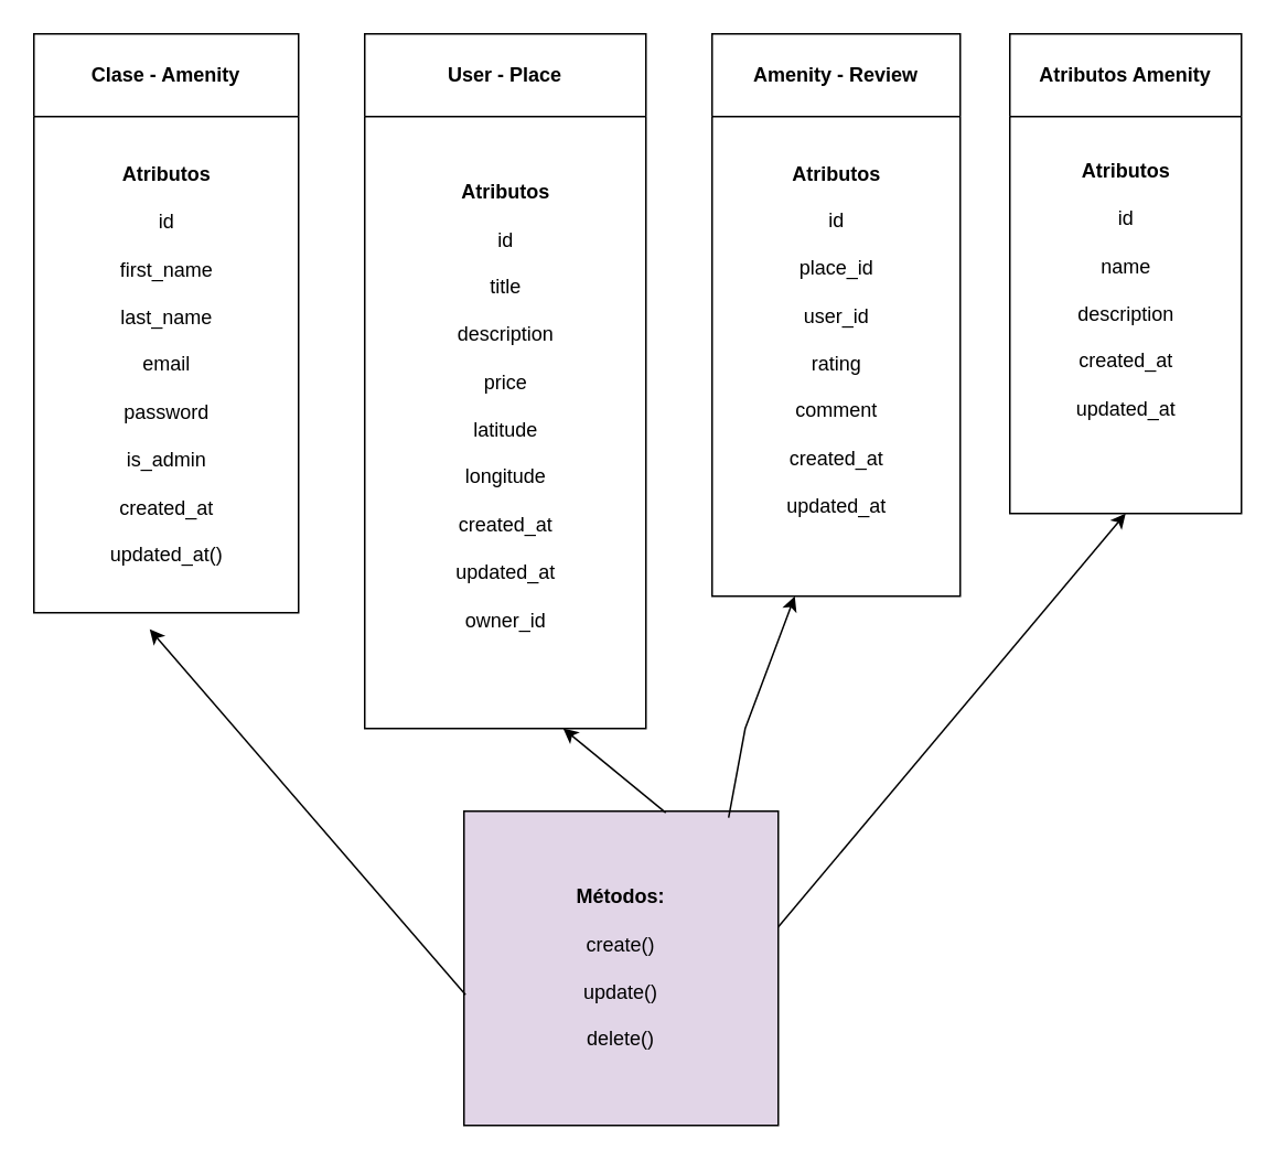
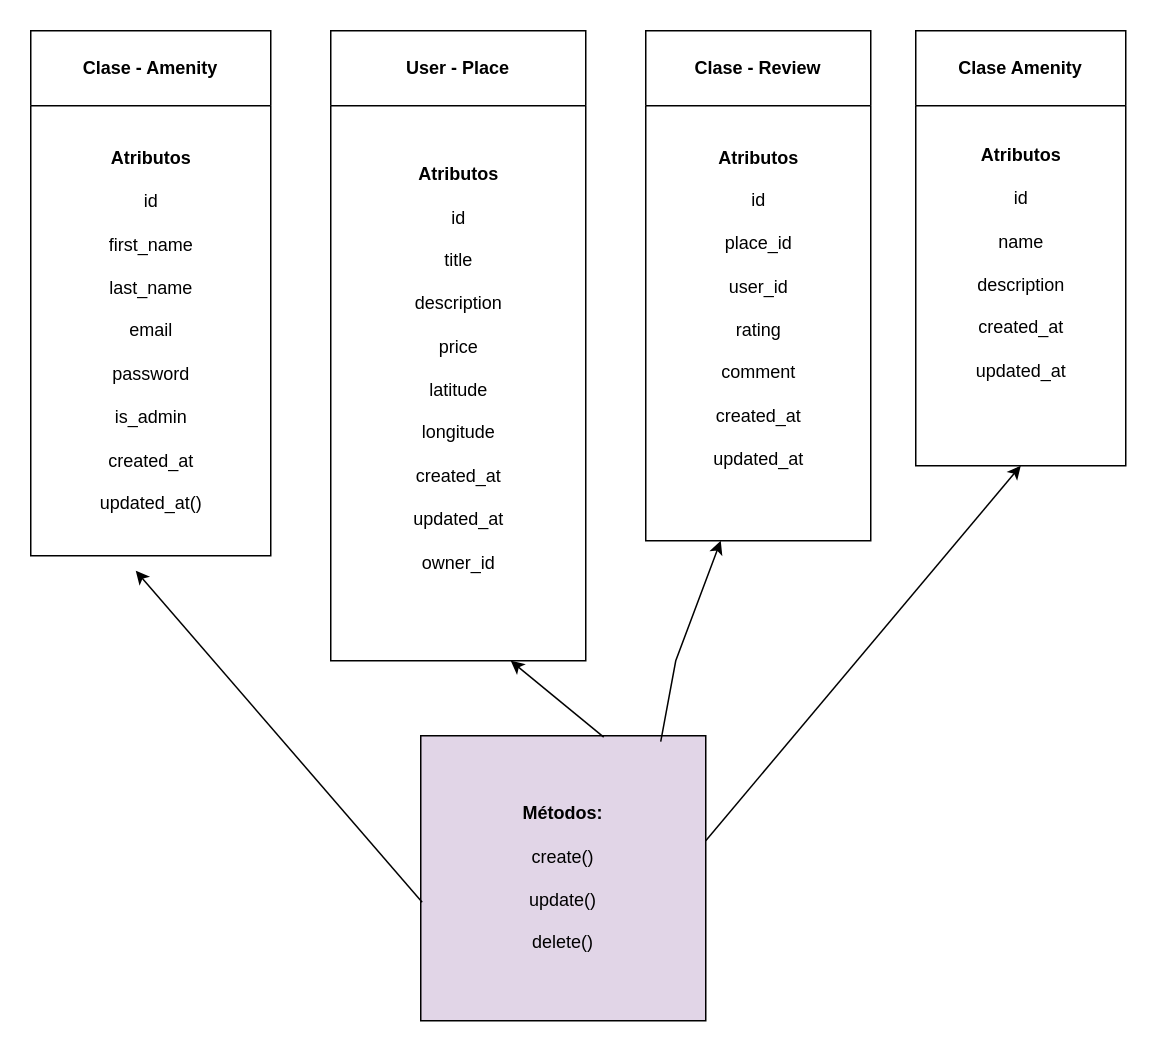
- <mxCell id="6" value="Amenity - Review" style="swimlane;whiteSpace=wrap;html=1;startSize=50;" vertex="1" parent="1"><mxGeometry x="430" y="20" width="150" height="340" as="geometry" /></mxCell>
+ <mxCell id="6" value="Clase - Review" style="swimlane;whiteSpace=wrap;html=1;startSize=50;" vertex="1" parent="1"><mxGeometry x="430" y="20" width="150" height="340" as="geometry" /></mxCell>
- <mxCell id="8" value="Atributos Amenity" style="swimlane;whiteSpace=wrap;html=1;startSize=50;" vertex="1" parent="1"><mxGeometry x="610" y="20" width="140" height="290" as="geometry" /></mxCell>
+ <mxCell id="8" value="Clase Amenity" style="swimlane;whiteSpace=wrap;html=1;startSize=50;" vertex="1" parent="1"><mxGeometry x="610" y="20" width="140" height="290" as="geometry" /></mxCell>
